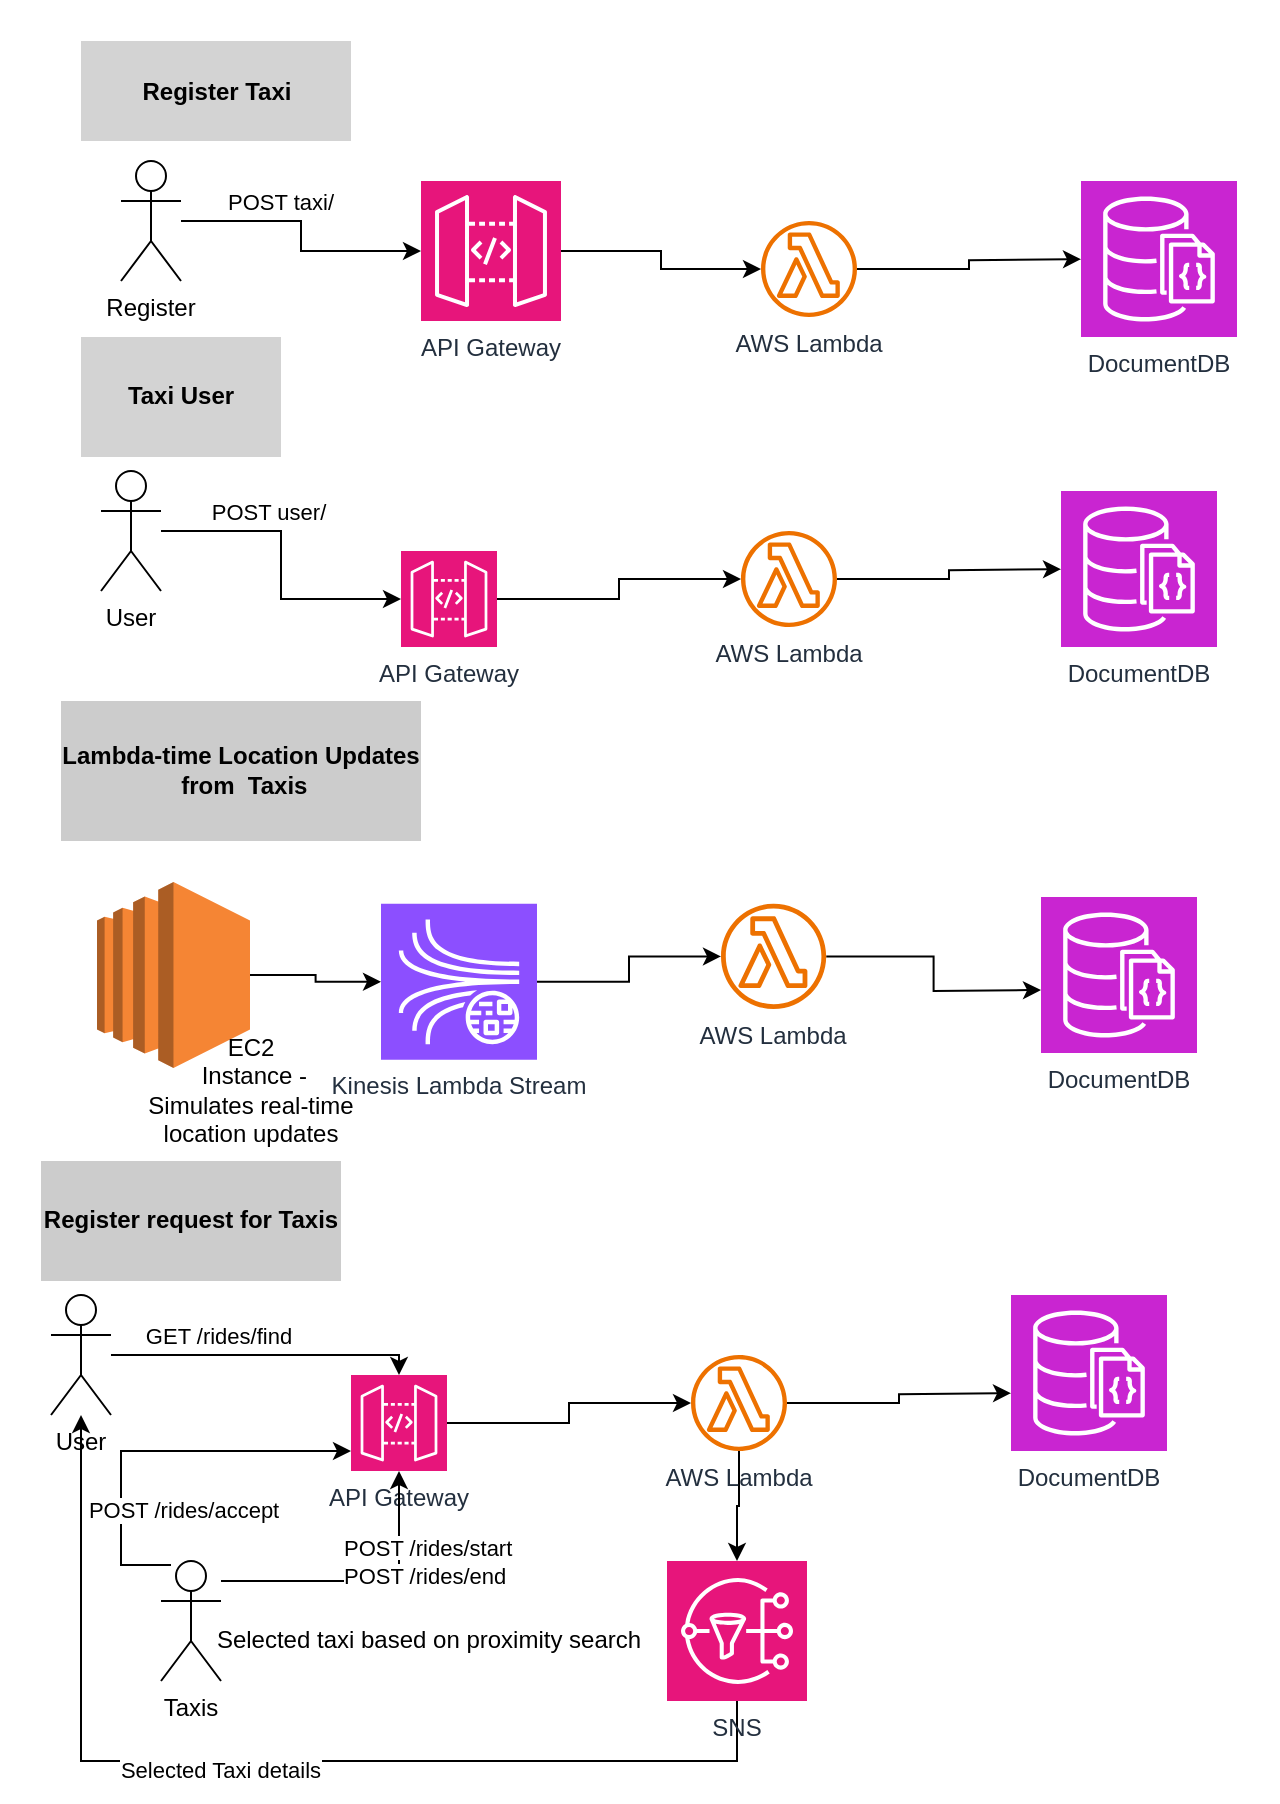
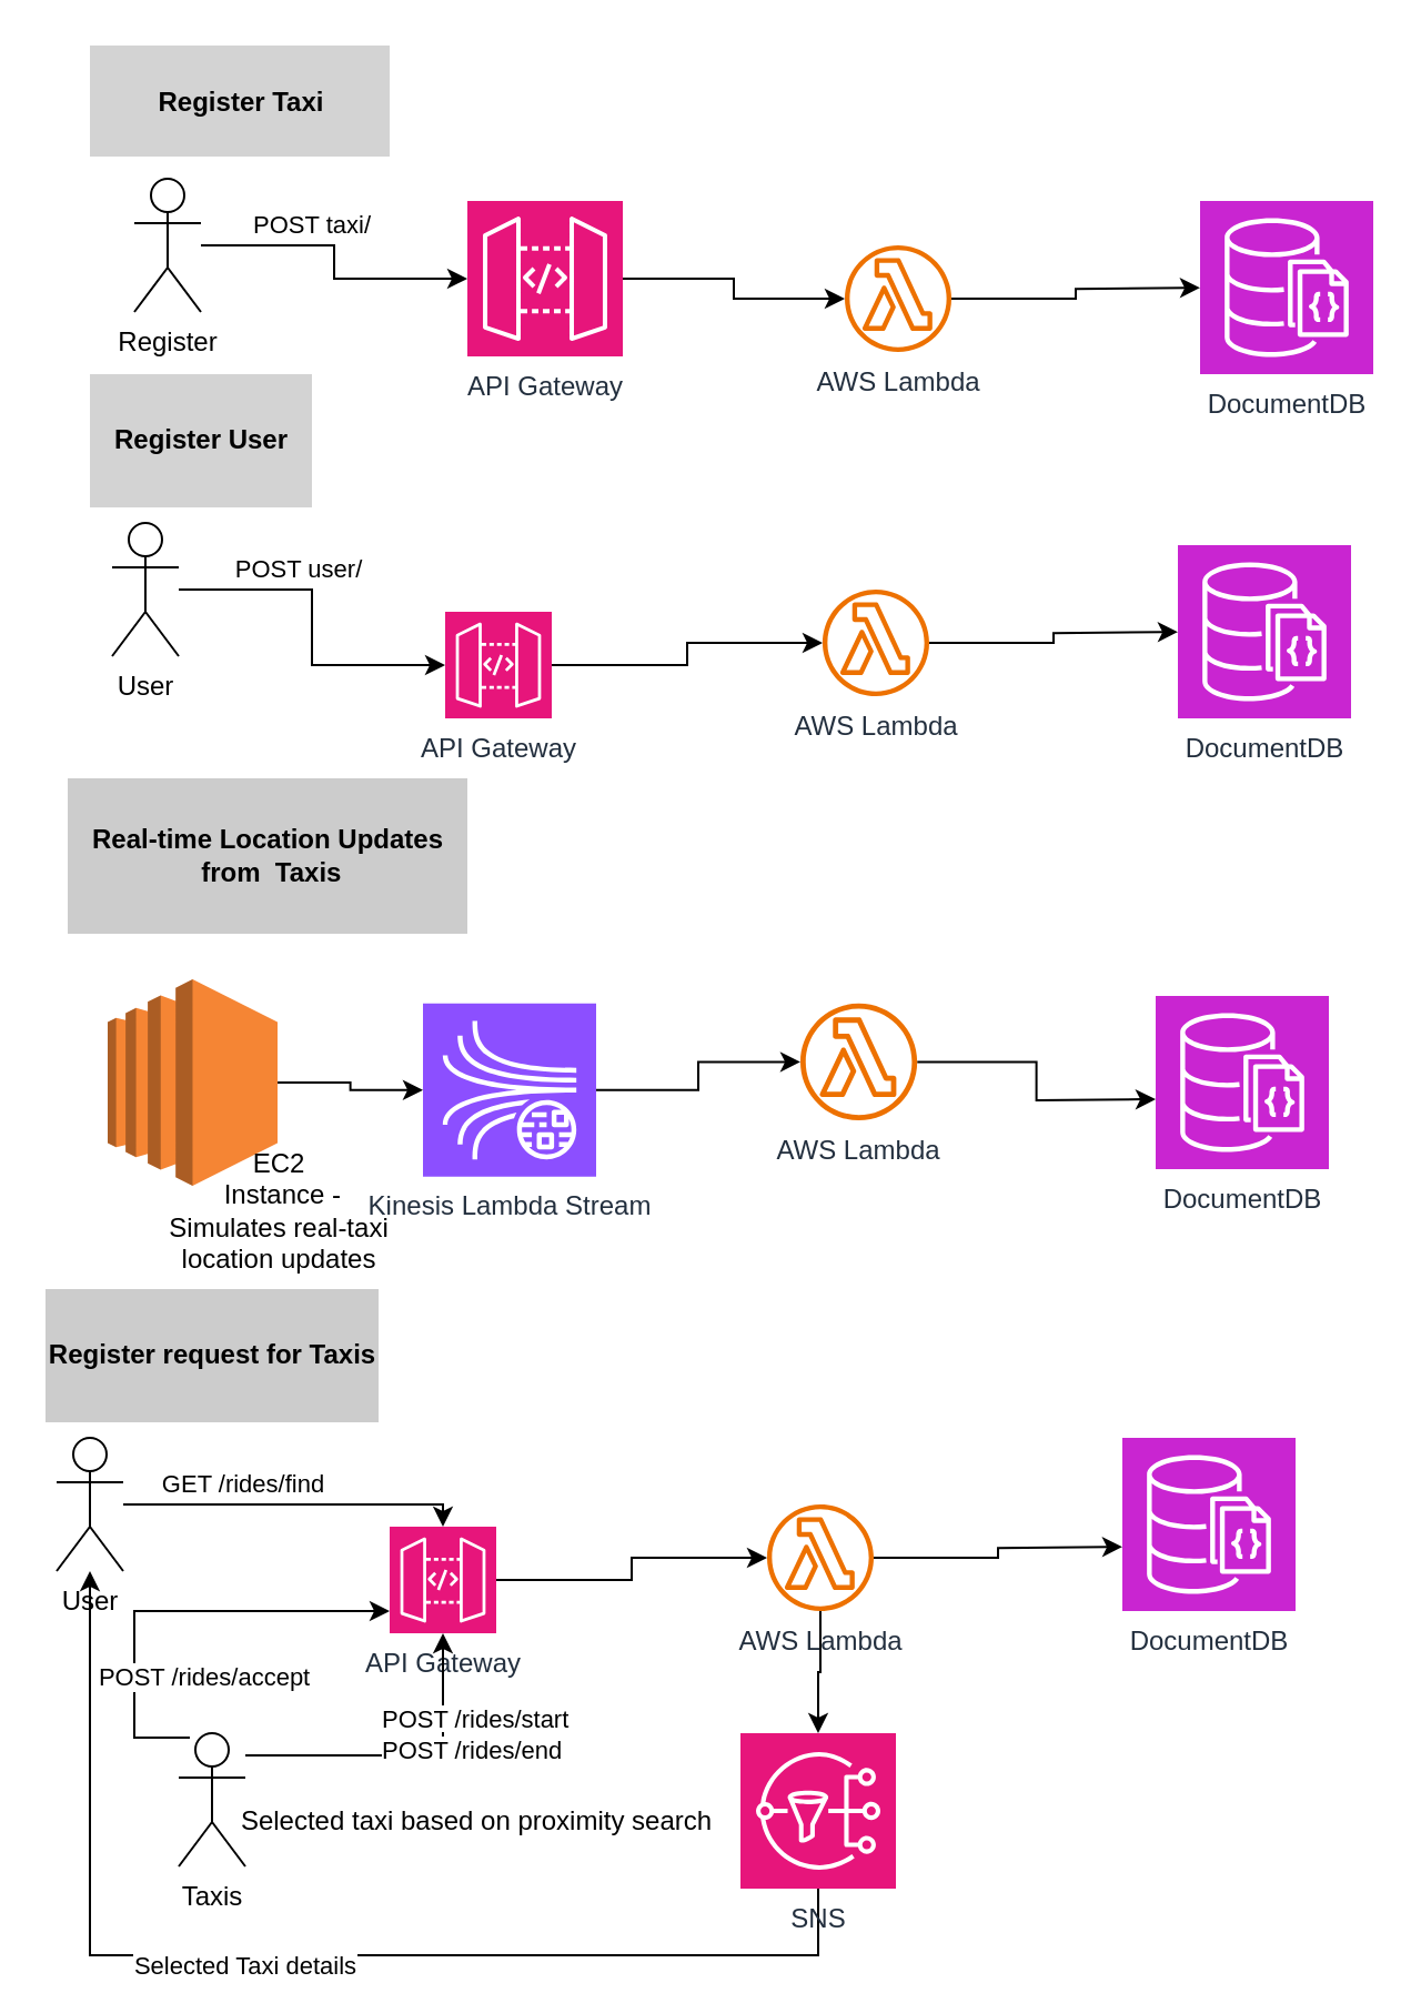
- <mxCell id="17" value="&lt;h4&gt;Taxi User&lt;/h4&gt;" style="text;html=1;align=center;verticalAlign=middle;resizable=0;points=[];autosize=1;strokeColor=none;fillColor=lightgrey;" parent="1" vertex="1"><mxGeometry x="40" y="168" width="100" height="60" as="geometry" /></mxCell>
+ <mxCell id="17" value="&lt;h4&gt;Register User&lt;/h4&gt;" style="text;html=1;align=center;verticalAlign=middle;resizable=0;points=[];autosize=1;strokeColor=none;fillColor=lightgrey;" parent="1" vertex="1"><mxGeometry x="40" y="168" width="100" height="60" as="geometry" /></mxCell>
- <mxCell id="18" value="&lt;h4&gt;Lambda-time Location Updates&lt;br&gt;&amp;nbsp;from&amp;nbsp; Taxis&lt;/h4&gt;" style="text;html=1;align=center;verticalAlign=middle;resizable=0;points=[];autosize=1;strokeColor=none;fillColor=#CCCCCC;" parent="1" vertex="1"><mxGeometry x="30" y="350" width="180" height="70" as="geometry" /></mxCell>
+ <mxCell id="18" value="&lt;h4&gt;Real-time Location Updates&lt;br&gt;&amp;nbsp;from&amp;nbsp; Taxis&lt;/h4&gt;" style="text;html=1;align=center;verticalAlign=middle;resizable=0;points=[];autosize=1;strokeColor=none;fillColor=#CCCCCC;" parent="1" vertex="1"><mxGeometry x="30" y="350" width="180" height="70" as="geometry" /></mxCell>
- <mxCell id="20" value="EC2&lt;br&gt;&amp;nbsp;Instance - &lt;br&gt;Simulates real-time &lt;br&gt;location updates" style="text;html=1;align=center;verticalAlign=middle;resizable=0;points=[];autosize=1;strokeColor=none;fillColor=none;" parent="1" vertex="1"><mxGeometry x="60" y="510" width="130" height="70" as="geometry" /></mxCell>
+ <mxCell id="20" value="EC2&lt;br&gt;&amp;nbsp;Instance - &lt;br&gt;Simulates real-taxi &lt;br&gt;location updates" style="text;html=1;align=center;verticalAlign=middle;resizable=0;points=[];autosize=1;strokeColor=none;fillColor=none;" parent="1" vertex="1"><mxGeometry x="60" y="510" width="130" height="70" as="geometry" /></mxCell>
